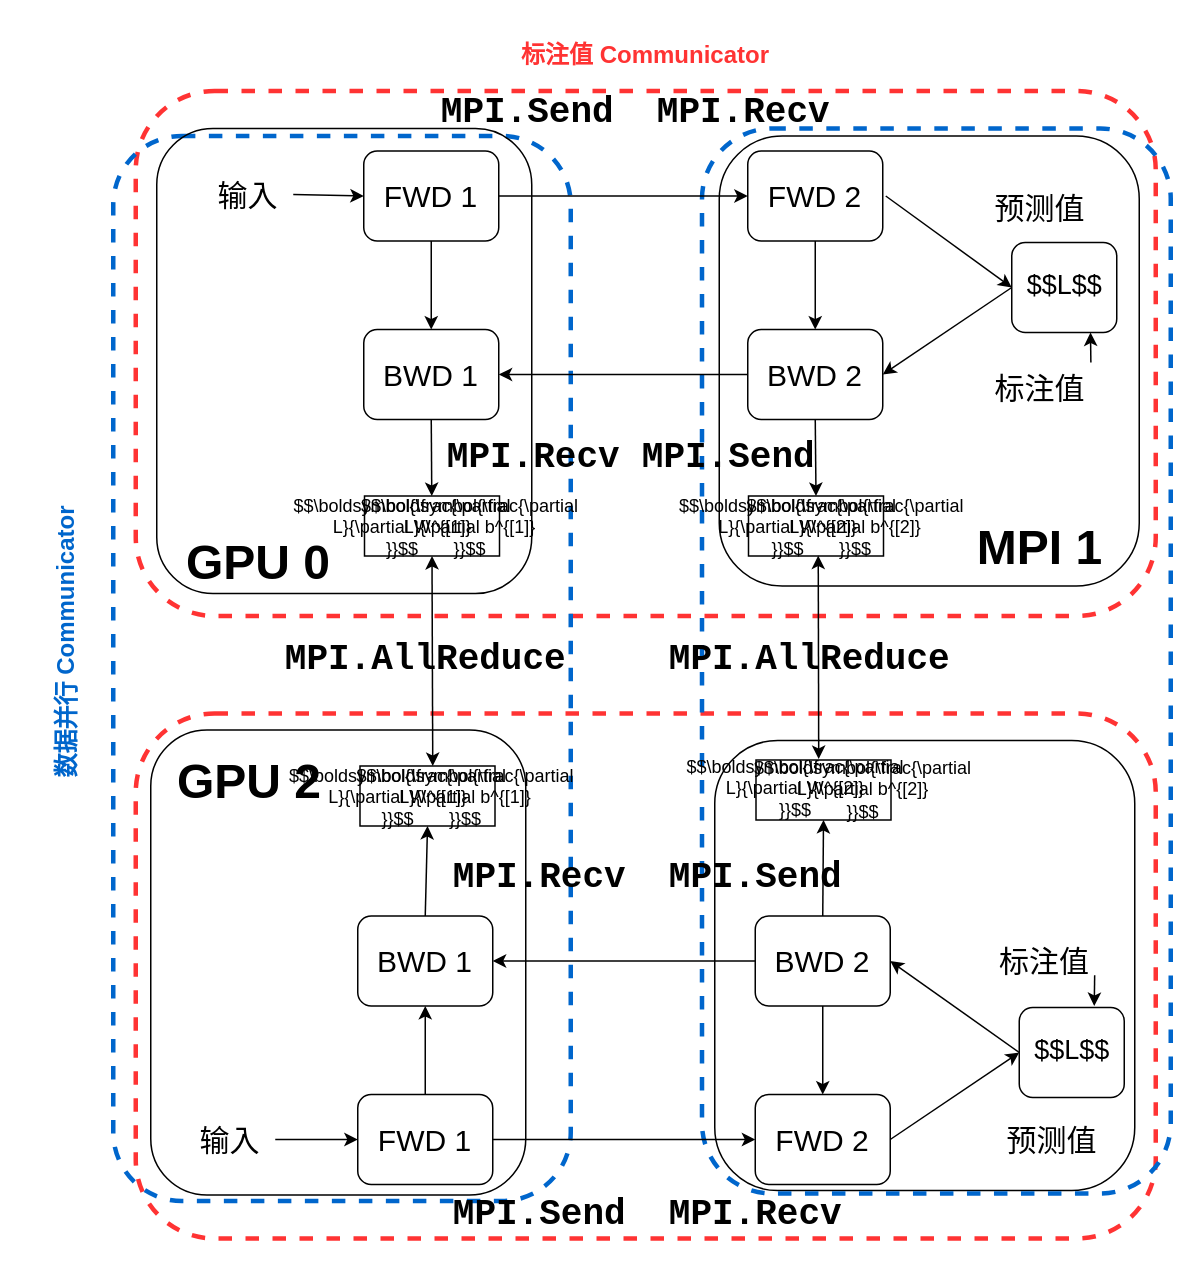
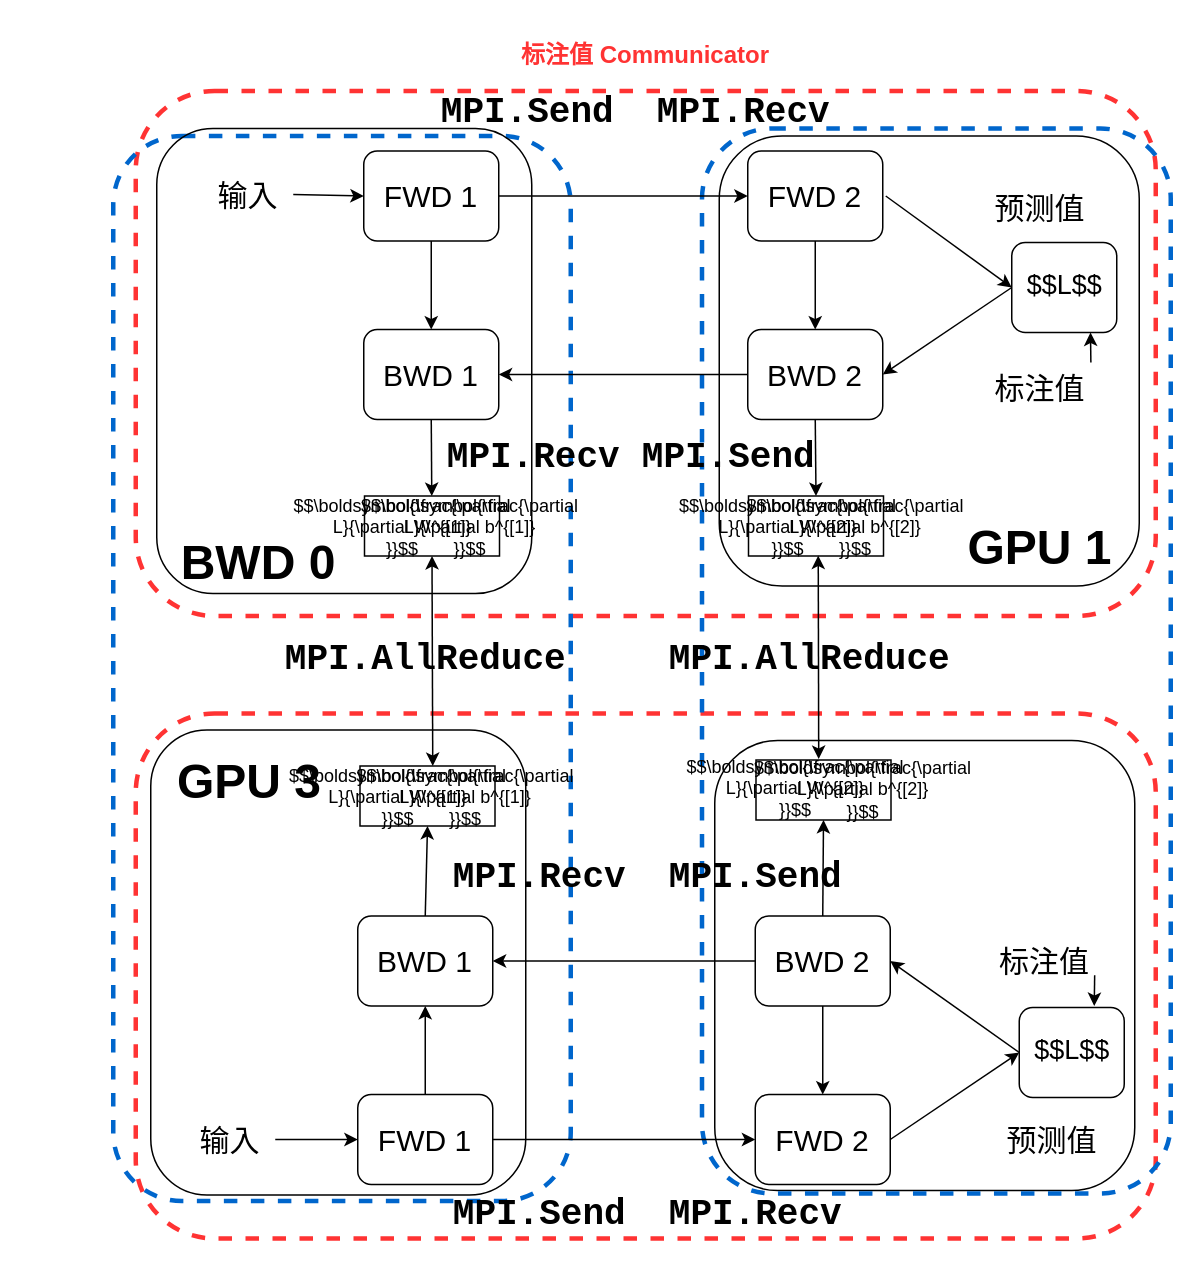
- <mxCell id="38" value="&lt;font style=&quot;font-size: 32px;&quot;&gt;MPI 1&lt;/font&gt;" style="text;html=1;strokeColor=none;fillColor=none;align=center;verticalAlign=middle;whiteSpace=wrap;rounded=0;fontStyle=1" parent="1" vertex="1"><mxGeometry x="633" y="350" width="120" height="30" as="geometry" /></mxCell>
+ <mxCell id="38" value="&lt;font style=&quot;font-size: 32px;&quot;&gt;GPU 1&lt;/font&gt;" style="text;html=1;strokeColor=none;fillColor=none;align=center;verticalAlign=middle;whiteSpace=wrap;rounded=0;fontStyle=1" parent="1" vertex="1"><mxGeometry x="633" y="350" width="120" height="30" as="geometry" /></mxCell>
- <mxCell id="35" value="&lt;font style=&quot;font-size: 32px;&quot;&gt;GPU 0&lt;/font&gt;" style="text;html=1;strokeColor=none;fillColor=none;align=center;verticalAlign=middle;whiteSpace=wrap;rounded=0;fontStyle=1" parent="1" vertex="1"><mxGeometry x="112" y="360" width="120" height="30" as="geometry" /></mxCell>
+ <mxCell id="35" value="&lt;font style=&quot;font-size: 32px;&quot;&gt;BWD 0&lt;/font&gt;" style="text;html=1;strokeColor=none;fillColor=none;align=center;verticalAlign=middle;whiteSpace=wrap;rounded=0;fontStyle=1" parent="1" vertex="1"><mxGeometry x="112" y="360" width="120" height="30" as="geometry" /></mxCell>
- <mxCell id="73" value="&lt;font size=&quot;1&quot;&gt;&lt;b style=&quot;font-size: 16px;&quot;&gt;数据并行 Communicator&lt;/b&gt;&lt;/font&gt;" style="text;html=1;strokeColor=none;fillColor=none;align=center;verticalAlign=middle;whiteSpace=wrap;rounded=0;horizontal=0;fontColor=#0066CC;" vertex="1" parent="1"><mxGeometry x="20" y="305" width="45" height="245" as="geometry" /></mxCell>
- <mxCell id="61" value="&lt;font style=&quot;font-size: 32px;&quot;&gt;GPU 2&lt;/font&gt;" style="text;html=1;strokeColor=none;fillColor=none;align=center;verticalAlign=middle;whiteSpace=wrap;rounded=0;fontStyle=1" vertex="1" parent="1"><mxGeometry x="106" y="506" width="120" height="30" as="geometry" /></mxCell>
+ <mxCell id="61" value="&lt;font style=&quot;font-size: 32px;&quot;&gt;GPU 3&lt;/font&gt;" style="text;html=1;strokeColor=none;fillColor=none;align=center;verticalAlign=middle;whiteSpace=wrap;rounded=0;fontStyle=1" vertex="1" parent="1"><mxGeometry x="106" y="506" width="120" height="30" as="geometry" /></mxCell>
